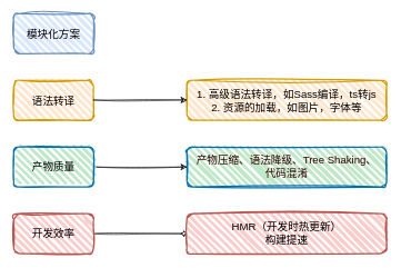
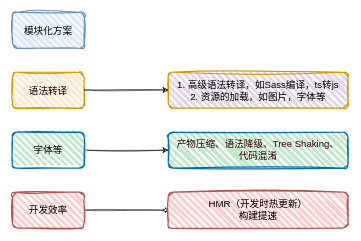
- <mxCell id="4" value="1. 高级语法转译，如Sass编译，ts转js&lt;br style=&quot;font-size: 16px;&quot;&gt;2. 资源的加载，如图片，字体等" style="rounded=1;whiteSpace=wrap;html=1;strokeWidth=2;fillWeight=4;hachureGap=8;hachureAngle=45;fillColor=#ffe6cc;strokeColor=#d79b00;fontSize=16;shadow=0;glass=0;sketch=1;curveFitting=1;jiggle=2;" parent="1" vertex="1"><mxGeometry x="280" y="120" width="300" height="60" as="geometry" /></mxCell>
+ <mxCell id="4" value="1. 高级语法转译，如Sass编译，ts转js&lt;br style=&quot;font-size: 16px;&quot;&gt;2. 资源的加载，如图片，字体等" style="rounded=1;whiteSpace=wrap;html=1;strokeWidth=2;fillWeight=4;hachureGap=8;hachureAngle=45;fillColor=#e1d5e7;strokeColor=#d79b00;fontSize=16;shadow=0;glass=0;sketch=1;curveFitting=1;jiggle=2;" parent="1" vertex="1"><mxGeometry x="280" y="120" width="300" height="60" as="geometry" /></mxCell>
- <mxCell id="9" value="产物质量" style="rounded=1;whiteSpace=wrap;html=1;strokeWidth=2;fillWeight=4;hachureGap=8;hachureAngle=45;fillColor=#c0e7c8;fontColor=#000000;strokeColor=#006EAF;sketch=1;fontSize=16;" parent="1" vertex="1"><mxGeometry x="20" y="220" width="120" height="60" as="geometry" /></mxCell>
+ <mxCell id="9" value="字体等" style="rounded=1;whiteSpace=wrap;html=1;strokeWidth=2;fillWeight=4;hachureGap=8;hachureAngle=45;fillColor=#c0e7c8;fontColor=#000000;strokeColor=#006EAF;sketch=1;fontSize=16;" parent="1" vertex="1"><mxGeometry x="20" y="220" width="120" height="60" as="geometry" /></mxCell>
